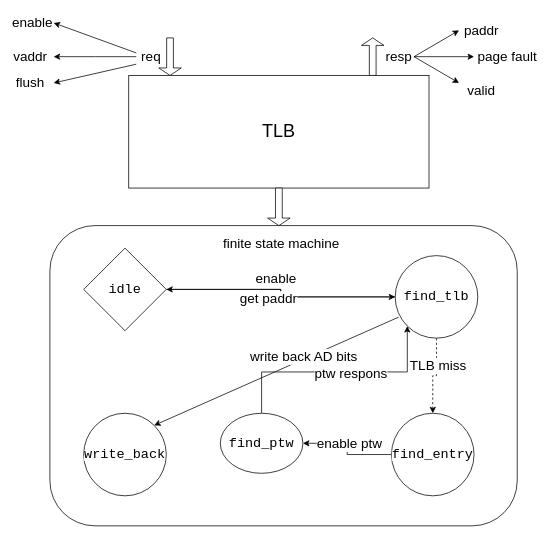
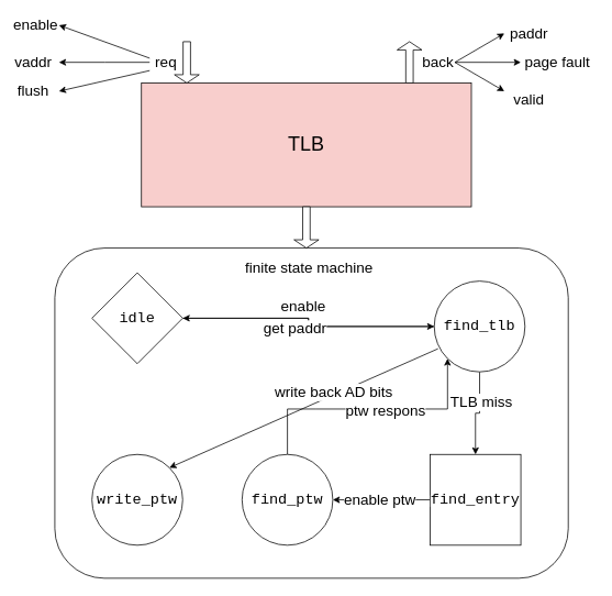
- <mxCell id="11" value="&lt;font style=&quot;font-size: 18px&quot;&gt;resp&lt;/font&gt;" style="text;html=1;strokeColor=none;fillColor=none;align=center;verticalAlign=middle;whiteSpace=wrap;rounded=0;" parent="1" vertex="1"><mxGeometry x="511" y="65" width="40" height="20" as="geometry" /></mxCell>
+ <mxCell id="11" value="&lt;font style=&quot;font-size: 18px&quot;&gt;back&lt;/font&gt;" style="text;html=1;strokeColor=none;fillColor=none;align=center;verticalAlign=middle;whiteSpace=wrap;rounded=0;" parent="1" vertex="1"><mxGeometry x="511" y="65" width="40" height="20" as="geometry" /></mxCell>
- <mxCell id="5" value="&lt;font style=&quot;font-size: 24px&quot;&gt;TLB&lt;/font&gt;" style="rounded=0;whiteSpace=wrap;html=1;" parent="1" vertex="1"><mxGeometry x="171" y="100" width="400" height="150" as="geometry" /></mxCell>
+ <mxCell id="5" value="&lt;font style=&quot;font-size: 24px&quot;&gt;TLB&lt;/font&gt;" style="rounded=0;whiteSpace=wrap;html=1;fillColor=#f8cecc;" parent="1" vertex="1"><mxGeometry x="171" y="100" width="400" height="150" as="geometry" /></mxCell>
- <mxCell id="24" style="edgeStyle=orthogonalEdgeStyle;rounded=0;orthogonalLoop=1;jettySize=auto;html=1;exitX=0.5;exitY=1;exitDx=0;exitDy=0;entryX=0.5;entryY=0;entryDx=0;entryDy=0;dashed=1;" parent="1" source="26" target="29" edge="1"><mxGeometry relative="1" as="geometry" /></mxCell>
+ <mxCell id="24" style="edgeStyle=orthogonalEdgeStyle;rounded=0;orthogonalLoop=1;jettySize=auto;html=1;exitX=0.5;exitY=1;exitDx=0;exitDy=0;entryX=0.5;entryY=0;entryDx=0;entryDy=0;" parent="1" source="26" target="29" edge="1"><mxGeometry relative="1" as="geometry" /></mxCell>
- <mxCell id="33" value="&lt;div style=&quot;font-family: &amp;#34;consolas&amp;#34; , &amp;#34;courier new&amp;#34; , monospace ; line-height: 22px&quot;&gt;&lt;span style=&quot;background-color: rgb(255 , 255 , 255)&quot;&gt;&lt;font style=&quot;font-size: 18px&quot;&gt;find_ptw&lt;/font&gt;&lt;/span&gt;&lt;/div&gt;" style="ellipse;whiteSpace=wrap;html=1;aspect=fixed;" parent="1" vertex="1"><mxGeometry x="293" y="550" width="110" height="80" as="geometry" /></mxCell>
+ <mxCell id="33" value="&lt;div style=&quot;font-family: &amp;#34;consolas&amp;#34; , &amp;#34;courier new&amp;#34; , monospace ; line-height: 22px&quot;&gt;&lt;span style=&quot;background-color: rgb(255 , 255 , 255)&quot;&gt;&lt;font style=&quot;font-size: 18px&quot;&gt;find_ptw&lt;/font&gt;&lt;/span&gt;&lt;/div&gt;" style="ellipse;whiteSpace=wrap;html=1;aspect=fixed;" parent="1" vertex="1"><mxGeometry x="293" y="550" width="110" height="110" as="geometry" /></mxCell>
- <mxCell id="30" value="&lt;div style=&quot;font-family: &amp;#34;consolas&amp;#34; , &amp;#34;courier new&amp;#34; , monospace ; line-height: 22px&quot;&gt;&lt;span style=&quot;background-color: rgb(255 , 255 , 255)&quot;&gt;&lt;font style=&quot;font-size: 18px&quot;&gt;write_back&lt;/font&gt;&lt;/span&gt;&lt;/div&gt;" style="ellipse;whiteSpace=wrap;html=1;aspect=fixed;" parent="1" vertex="1"><mxGeometry x="111" y="550" width="110" height="110" as="geometry" /></mxCell>
+ <mxCell id="30" value="&lt;div style=&quot;font-family: &amp;#34;consolas&amp;#34; , &amp;#34;courier new&amp;#34; , monospace ; line-height: 22px&quot;&gt;&lt;span style=&quot;background-color: rgb(255 , 255 , 255)&quot;&gt;&lt;font style=&quot;font-size: 18px&quot;&gt;write_ptw&lt;/font&gt;&lt;/span&gt;&lt;/div&gt;" style="ellipse;whiteSpace=wrap;html=1;aspect=fixed;" parent="1" vertex="1"><mxGeometry x="111" y="550" width="110" height="110" as="geometry" /></mxCell>
- <mxCell id="29" value="&lt;div style=&quot;font-family: &amp;#34;consolas&amp;#34; , &amp;#34;courier new&amp;#34; , monospace ; line-height: 22px&quot;&gt;&lt;span style=&quot;background-color: rgb(255 , 255 , 255)&quot;&gt;&lt;font style=&quot;font-size: 18px&quot;&gt;find_entry&lt;/font&gt;&lt;/span&gt;&lt;/div&gt;" style="ellipse;whiteSpace=wrap;html=1;aspect=fixed;" parent="1" vertex="1"><mxGeometry x="521" y="550" width="110" height="110" as="geometry" /></mxCell>
+ <mxCell id="29" value="&lt;div style=&quot;font-family: &amp;#34;consolas&amp;#34; , &amp;#34;courier new&amp;#34; , monospace ; line-height: 22px&quot;&gt;&lt;span style=&quot;background-color: rgb(255 , 255 , 255)&quot;&gt;&lt;font style=&quot;font-size: 18px&quot;&gt;find_entry&lt;/font&gt;&lt;/span&gt;&lt;/div&gt;" style="whiteSpace=wrap;html=1;aspect=fixed;rounded=0;" parent="1" vertex="1"><mxGeometry x="521" y="550" width="110" height="110" as="geometry" /></mxCell>
